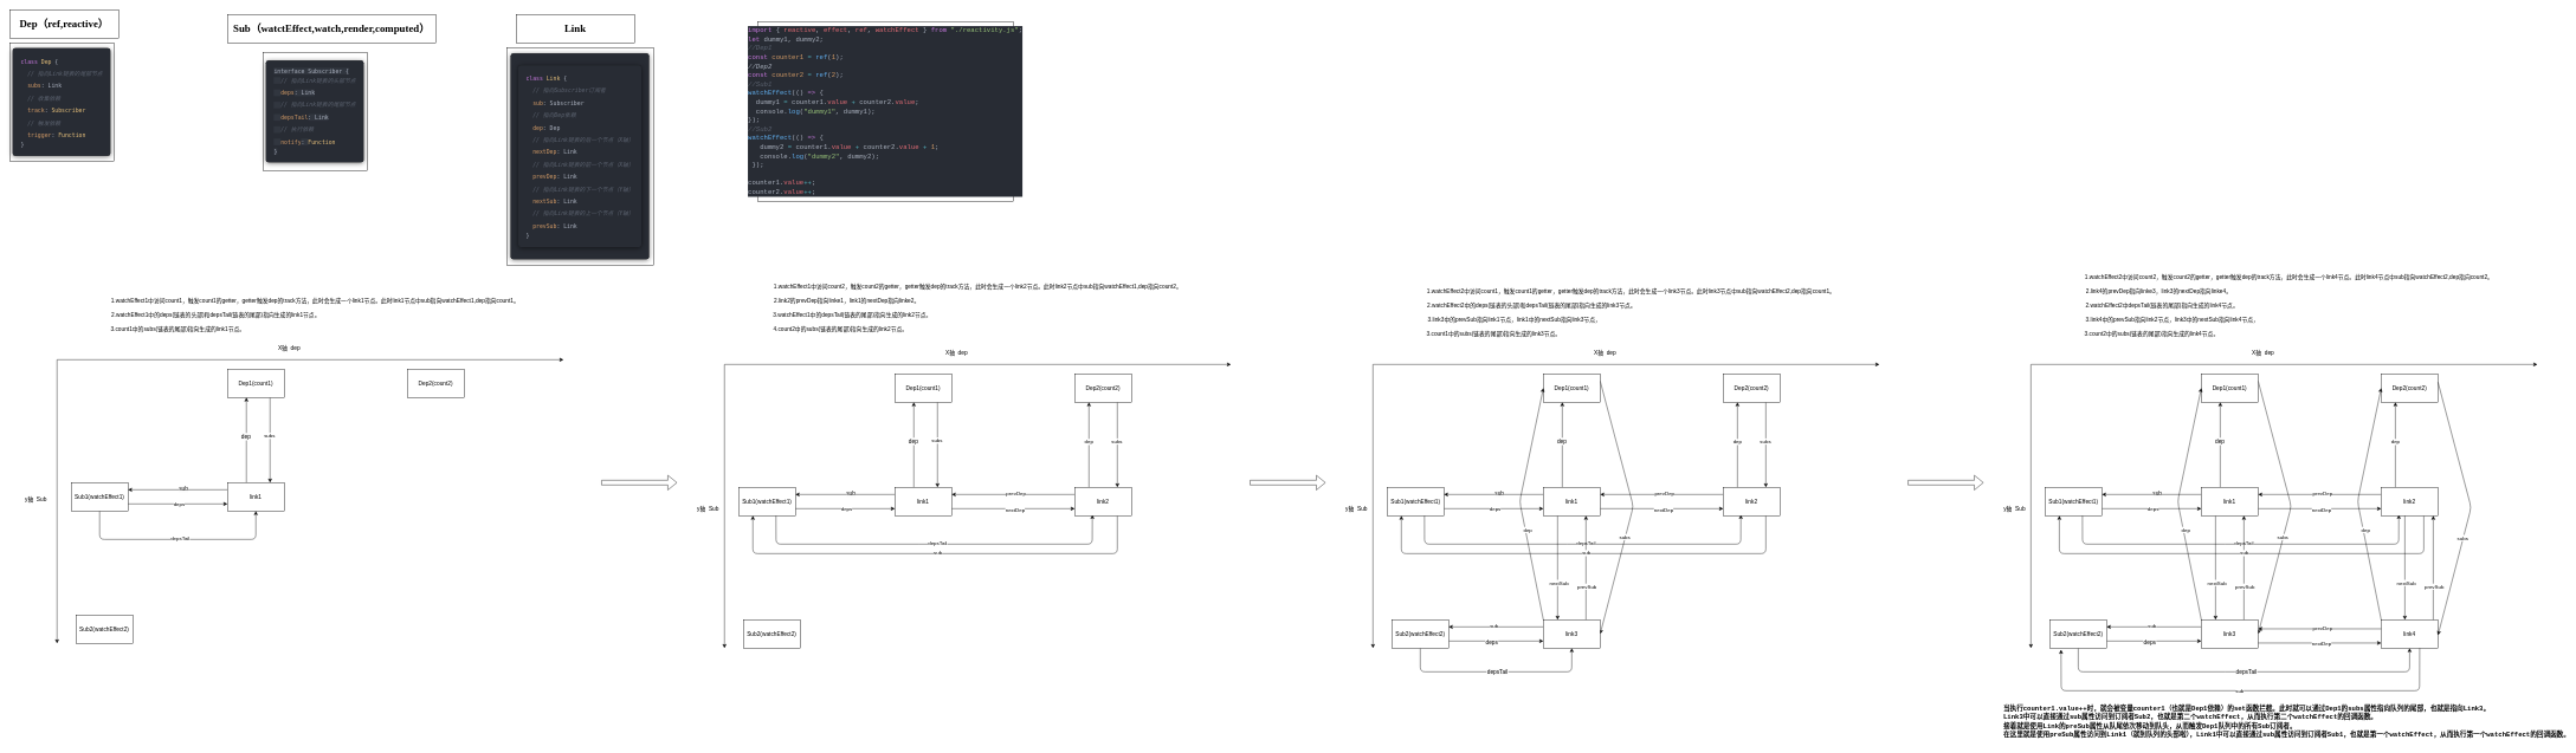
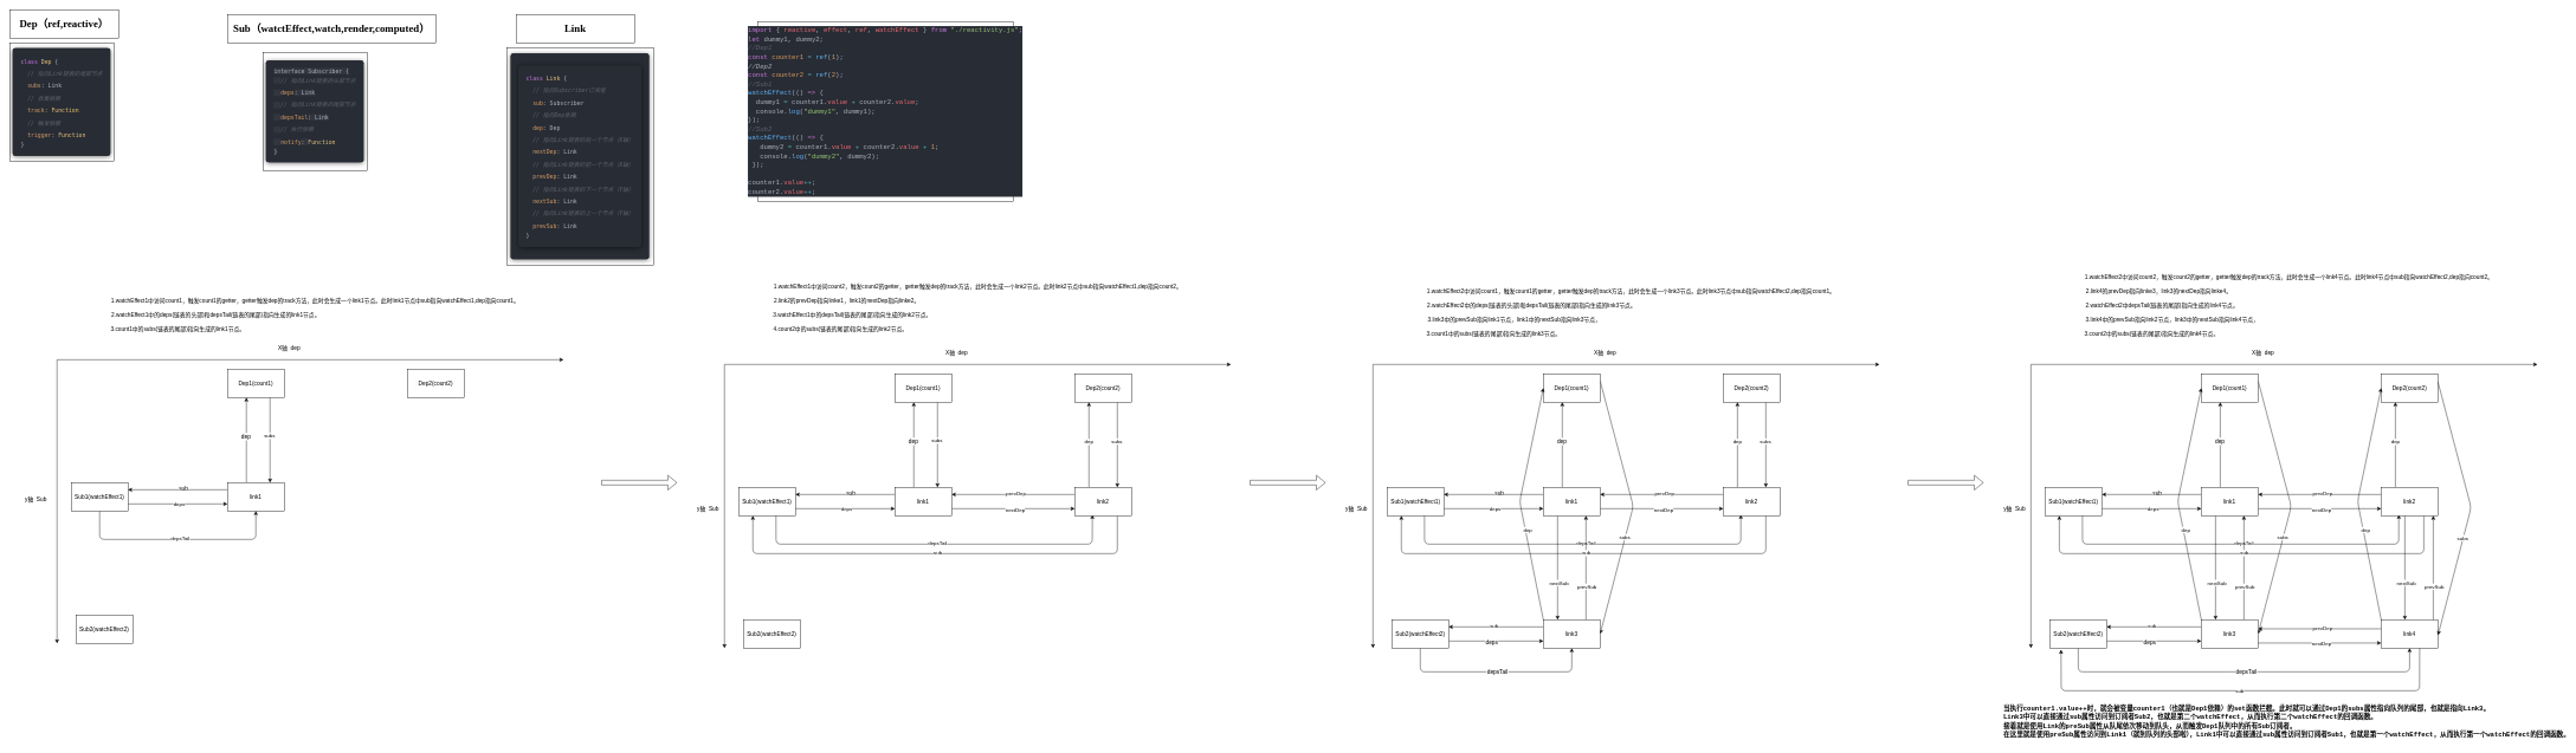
- <mxCell id="3" value="&lt;pre style=&quot;-webkit-tap-highlight-color: transparent; margin-top: 10px; margin-bottom: 10px; padding: 0px; outline: 0px; max-width: 100%; box-shadow: rgba(0, 0, 0, 0.55) 0px 2px 10px; color: rgb(163, 163, 163); font-size: 16px; text-align: left; background-color: rgb(25, 25, 25); border-radius: 5px; box-sizing: border-box !important; overflow-wrap: break-word !important;&quot; class=&quot;js_darkmode__145&quot; data-tool=&quot;mdnice编辑器&quot;&gt;&lt;code style=&quot;-webkit-tap-highlight-color: transparent; margin: 0px; padding: 15px 16px 16px; outline: 0px; max-width: 100%; background: rgb(40, 44, 52); overflow-x: auto; color: rgb(171, 178, 191); border-radius: 5px; display: -webkit-box; font-family: Consolas, Monaco, Menlo, monospace; font-size: 12px; box-sizing: border-box !important; overflow-wrap: break-word !important;&quot; class=&quot;js_darkmode__147&quot;&gt;&lt;span style=&quot;-webkit-tap-highlight-color: transparent; margin: 0px; padding: 0px; outline: 0px; max-width: 100%; box-sizing: border-box !important; overflow-wrap: break-word !important; line-height: 26px;&quot;&gt;&lt;span style=&quot;-webkit-tap-highlight-color: transparent; margin: 0px; padding: 0px; outline: 0px; max-width: 100%; color: rgb(198, 120, 221); line-height: 26px; box-sizing: border-box !important; overflow-wrap: break-word !important;&quot;&gt;class&lt;/span&gt;&amp;nbsp;&lt;span style=&quot;-webkit-tap-highlight-color: transparent; margin: 0px; padding: 0px; outline: 0px; max-width: 100%; color: rgb(230, 192, 123); line-height: 26px; box-sizing: border-box !important; overflow-wrap: break-word !important;&quot;&gt;Dep&lt;/span&gt;&amp;nbsp;&lt;/span&gt;{&lt;br style=&quot;-webkit-tap-highlight-color: transparent; margin: 0px; padding: 0px; outline: 0px; max-width: 100%; box-sizing: border-box !important; overflow-wrap: break-word !important;&quot;&gt;&amp;nbsp;&amp;nbsp;&lt;span style=&quot;-webkit-tap-highlight-color: transparent; margin: 0px; padding: 0px; outline: 0px; max-width: 100%; color: rgb(92, 99, 112); font-style: italic; line-height: 26px; box-sizing: border-box !important; overflow-wrap: break-word !important;&quot; class=&quot;js_darkmode__148&quot;&gt;//&amp;nbsp;指向Link链表的尾部节点&lt;/span&gt;&lt;br style=&quot;-webkit-tap-highlight-color: transparent; margin: 0px; padding: 0px; outline: 0px; max-width: 100%; box-sizing: border-box !important; overflow-wrap: break-word !important;&quot;&gt;&amp;nbsp;&amp;nbsp;&lt;span style=&quot;-webkit-tap-highlight-color: transparent; margin: 0px; padding: 0px; outline: 0px; max-width: 100%; color: rgb(209, 154, 102); line-height: 26px; box-sizing: border-box !important; overflow-wrap: break-word !important;&quot;&gt;subs&lt;/span&gt;:&amp;nbsp;Link&lt;br style=&quot;-webkit-tap-highlight-color: transparent; margin: 0px; padding: 0px; outline: 0px; max-width: 100%; box-sizing: border-box !important; overflow-wrap: break-word !important;&quot;&gt;&amp;nbsp;&amp;nbsp;&lt;span style=&quot;-webkit-tap-highlight-color: transparent; margin: 0px; padding: 0px; outline: 0px; max-width: 100%; color: rgb(92, 99, 112); font-style: italic; line-height: 26px; box-sizing: border-box !important; overflow-wrap: break-word !important;&quot; class=&quot;js_darkmode__149&quot;&gt;//&amp;nbsp;收集依赖&lt;/span&gt;&lt;br style=&quot;-webkit-tap-highlight-color: transparent; margin: 0px; padding: 0px; outline: 0px; max-width: 100%; box-sizing: border-box !important; overflow-wrap: break-word !important;&quot;&gt;&amp;nbsp;&amp;nbsp;&lt;span style=&quot;-webkit-tap-highlight-color: transparent; margin: 0px; padding: 0px; outline: 0px; max-width: 100%; color: rgb(209, 154, 102); line-height: 26px; box-sizing: border-box !important; overflow-wrap: break-word !important;&quot;&gt;track&lt;/span&gt;:&amp;nbsp;&lt;span style=&quot;-webkit-tap-highlight-color: transparent; margin: 0px; padding: 0px; outline: 0px; max-width: 100%; color: rgb(230, 192, 123); line-height: 26px; box-sizing: border-box !important; overflow-wrap: break-word !important;&quot;&gt;Subscriber&lt;/span&gt;&lt;br style=&quot;-webkit-tap-highlight-color: transparent; margin: 0px; padding: 0px; outline: 0px; max-width: 100%; box-sizing: border-box !important; overflow-wrap: break-word !important;&quot;&gt;&amp;nbsp;&amp;nbsp;&lt;span style=&quot;-webkit-tap-highlight-color: transparent; margin: 0px; padding: 0px; outline: 0px; max-width: 100%; color: rgb(92, 99, 112); font-style: italic; line-height: 26px; box-sizing: border-box !important; overflow-wrap: break-word !important;&quot; class=&quot;js_darkmode__150&quot;&gt;//&amp;nbsp;触发依赖&lt;/span&gt;&lt;br style=&quot;-webkit-tap-highlight-color: transparent; margin: 0px; padding: 0px; outline: 0px; max-width: 100%; box-sizing: border-box !important; overflow-wrap: break-word !important;&quot;&gt;&amp;nbsp;&amp;nbsp;&lt;span style=&quot;-webkit-tap-highlight-color: transparent; margin: 0px; padding: 0px; outline: 0px; max-width: 100%; color: rgb(209, 154, 102); line-height: 26px; box-sizing: border-box !important; overflow-wrap: break-word !important;&quot;&gt;trigger&lt;/span&gt;:&amp;nbsp;&lt;span style=&quot;-webkit-tap-highlight-color: transparent; margin: 0px; padding: 0px; outline: 0px; max-width: 100%; color: rgb(230, 192, 123); line-height: 26px; box-sizing: border-box !important; overflow-wrap: break-word !important;&quot;&gt;Function&lt;/span&gt;&lt;br style=&quot;-webkit-tap-highlight-color: transparent; margin: 0px; padding: 0px; outline: 0px; max-width: 100%; box-sizing: border-box !important; overflow-wrap: break-word !important;&quot;&gt;}&lt;/code&gt;&lt;/pre&gt;" style="rounded=0;whiteSpace=wrap;html=1;strokeColor=default;" parent="1" vertex="1"><mxGeometry x="20" y="90" width="220" height="250" as="geometry" /></mxCell>
+ <mxCell id="3" value="&lt;pre style=&quot;-webkit-tap-highlight-color: transparent; margin-top: 10px; margin-bottom: 10px; padding: 0px; outline: 0px; max-width: 100%; box-shadow: rgba(0, 0, 0, 0.55) 0px 2px 10px; color: rgb(163, 163, 163); font-size: 16px; text-align: left; background-color: rgb(25, 25, 25); border-radius: 5px; box-sizing: border-box !important; overflow-wrap: break-word !important;&quot; class=&quot;js_darkmode__145&quot; data-tool=&quot;mdnice编辑器&quot;&gt;&lt;code style=&quot;-webkit-tap-highlight-color: transparent; margin: 0px; padding: 15px 16px 16px; outline: 0px; max-width: 100%; background: rgb(40, 44, 52); overflow-x: auto; color: rgb(171, 178, 191); border-radius: 5px; display: -webkit-box; font-family: Consolas, Monaco, Menlo, monospace; font-size: 12px; box-sizing: border-box !important; overflow-wrap: break-word !important;&quot; class=&quot;js_darkmode__147&quot;&gt;&lt;span style=&quot;-webkit-tap-highlight-color: transparent; margin: 0px; padding: 0px; outline: 0px; max-width: 100%; box-sizing: border-box !important; overflow-wrap: break-word !important; line-height: 26px;&quot;&gt;&lt;span style=&quot;-webkit-tap-highlight-color: transparent; margin: 0px; padding: 0px; outline: 0px; max-width: 100%; color: rgb(198, 120, 221); line-height: 26px; box-sizing: border-box !important; overflow-wrap: break-word !important;&quot;&gt;class&lt;/span&gt;&amp;nbsp;&lt;span style=&quot;-webkit-tap-highlight-color: transparent; margin: 0px; padding: 0px; outline: 0px; max-width: 100%; color: rgb(230, 192, 123); line-height: 26px; box-sizing: border-box !important; overflow-wrap: break-word !important;&quot;&gt;Dep&lt;/span&gt;&amp;nbsp;&lt;/span&gt;{&lt;br style=&quot;-webkit-tap-highlight-color: transparent; margin: 0px; padding: 0px; outline: 0px; max-width: 100%; box-sizing: border-box !important; overflow-wrap: break-word !important;&quot;&gt;&amp;nbsp;&amp;nbsp;&lt;span style=&quot;-webkit-tap-highlight-color: transparent; margin: 0px; padding: 0px; outline: 0px; max-width: 100%; color: rgb(92, 99, 112); font-style: italic; line-height: 26px; box-sizing: border-box !important; overflow-wrap: break-word !important;&quot; class=&quot;js_darkmode__148&quot;&gt;//&amp;nbsp;指向Link链表的尾部节点&lt;/span&gt;&lt;br style=&quot;-webkit-tap-highlight-color: transparent; margin: 0px; padding: 0px; outline: 0px; max-width: 100%; box-sizing: border-box !important; overflow-wrap: break-word !important;&quot;&gt;&amp;nbsp;&amp;nbsp;&lt;span style=&quot;-webkit-tap-highlight-color: transparent; margin: 0px; padding: 0px; outline: 0px; max-width: 100%; color: rgb(209, 154, 102); line-height: 26px; box-sizing: border-box !important; overflow-wrap: break-word !important;&quot;&gt;subs&lt;/span&gt;:&amp;nbsp;Link&lt;br style=&quot;-webkit-tap-highlight-color: transparent; margin: 0px; padding: 0px; outline: 0px; max-width: 100%; box-sizing: border-box !important; overflow-wrap: break-word !important;&quot;&gt;&amp;nbsp;&amp;nbsp;&lt;span style=&quot;-webkit-tap-highlight-color: transparent; margin: 0px; padding: 0px; outline: 0px; max-width: 100%; color: rgb(92, 99, 112); font-style: italic; line-height: 26px; box-sizing: border-box !important; overflow-wrap: break-word !important;&quot; class=&quot;js_darkmode__149&quot;&gt;//&amp;nbsp;收集依赖&lt;/span&gt;&lt;br style=&quot;-webkit-tap-highlight-color: transparent; margin: 0px; padding: 0px; outline: 0px; max-width: 100%; box-sizing: border-box !important; overflow-wrap: break-word !important;&quot;&gt;&amp;nbsp;&amp;nbsp;&lt;span style=&quot;-webkit-tap-highlight-color: transparent; margin: 0px; padding: 0px; outline: 0px; max-width: 100%; color: rgb(209, 154, 102); line-height: 26px; box-sizing: border-box !important; overflow-wrap: break-word !important;&quot;&gt;track&lt;/span&gt;:&amp;nbsp;&lt;span style=&quot;-webkit-tap-highlight-color: transparent; margin: 0px; padding: 0px; outline: 0px; max-width: 100%; color: rgb(230, 192, 123); line-height: 26px; box-sizing: border-box !important; overflow-wrap: break-word !important;&quot;&gt;Function&lt;/span&gt;&lt;br style=&quot;-webkit-tap-highlight-color: transparent; margin: 0px; padding: 0px; outline: 0px; max-width: 100%; box-sizing: border-box !important; overflow-wrap: break-word !important;&quot;&gt;&amp;nbsp;&amp;nbsp;&lt;span style=&quot;-webkit-tap-highlight-color: transparent; margin: 0px; padding: 0px; outline: 0px; max-width: 100%; color: rgb(92, 99, 112); font-style: italic; line-height: 26px; box-sizing: border-box !important; overflow-wrap: break-word !important;&quot; class=&quot;js_darkmode__150&quot;&gt;//&amp;nbsp;触发依赖&lt;/span&gt;&lt;br style=&quot;-webkit-tap-highlight-color: transparent; margin: 0px; padding: 0px; outline: 0px; max-width: 100%; box-sizing: border-box !important; overflow-wrap: break-word !important;&quot;&gt;&amp;nbsp;&amp;nbsp;&lt;span style=&quot;-webkit-tap-highlight-color: transparent; margin: 0px; padding: 0px; outline: 0px; max-width: 100%; color: rgb(209, 154, 102); line-height: 26px; box-sizing: border-box !important; overflow-wrap: break-word !important;&quot;&gt;trigger&lt;/span&gt;:&amp;nbsp;&lt;span style=&quot;-webkit-tap-highlight-color: transparent; margin: 0px; padding: 0px; outline: 0px; max-width: 100%; color: rgb(230, 192, 123); line-height: 26px; box-sizing: border-box !important; overflow-wrap: break-word !important;&quot;&gt;Function&lt;/span&gt;&lt;br style=&quot;-webkit-tap-highlight-color: transparent; margin: 0px; padding: 0px; outline: 0px; max-width: 100%; box-sizing: border-box !important; overflow-wrap: break-word !important;&quot;&gt;}&lt;/code&gt;&lt;/pre&gt;" style="rounded=0;whiteSpace=wrap;html=1;strokeColor=default;" parent="1" vertex="1"><mxGeometry x="20" y="90" width="220" height="250" as="geometry" /></mxCell>
